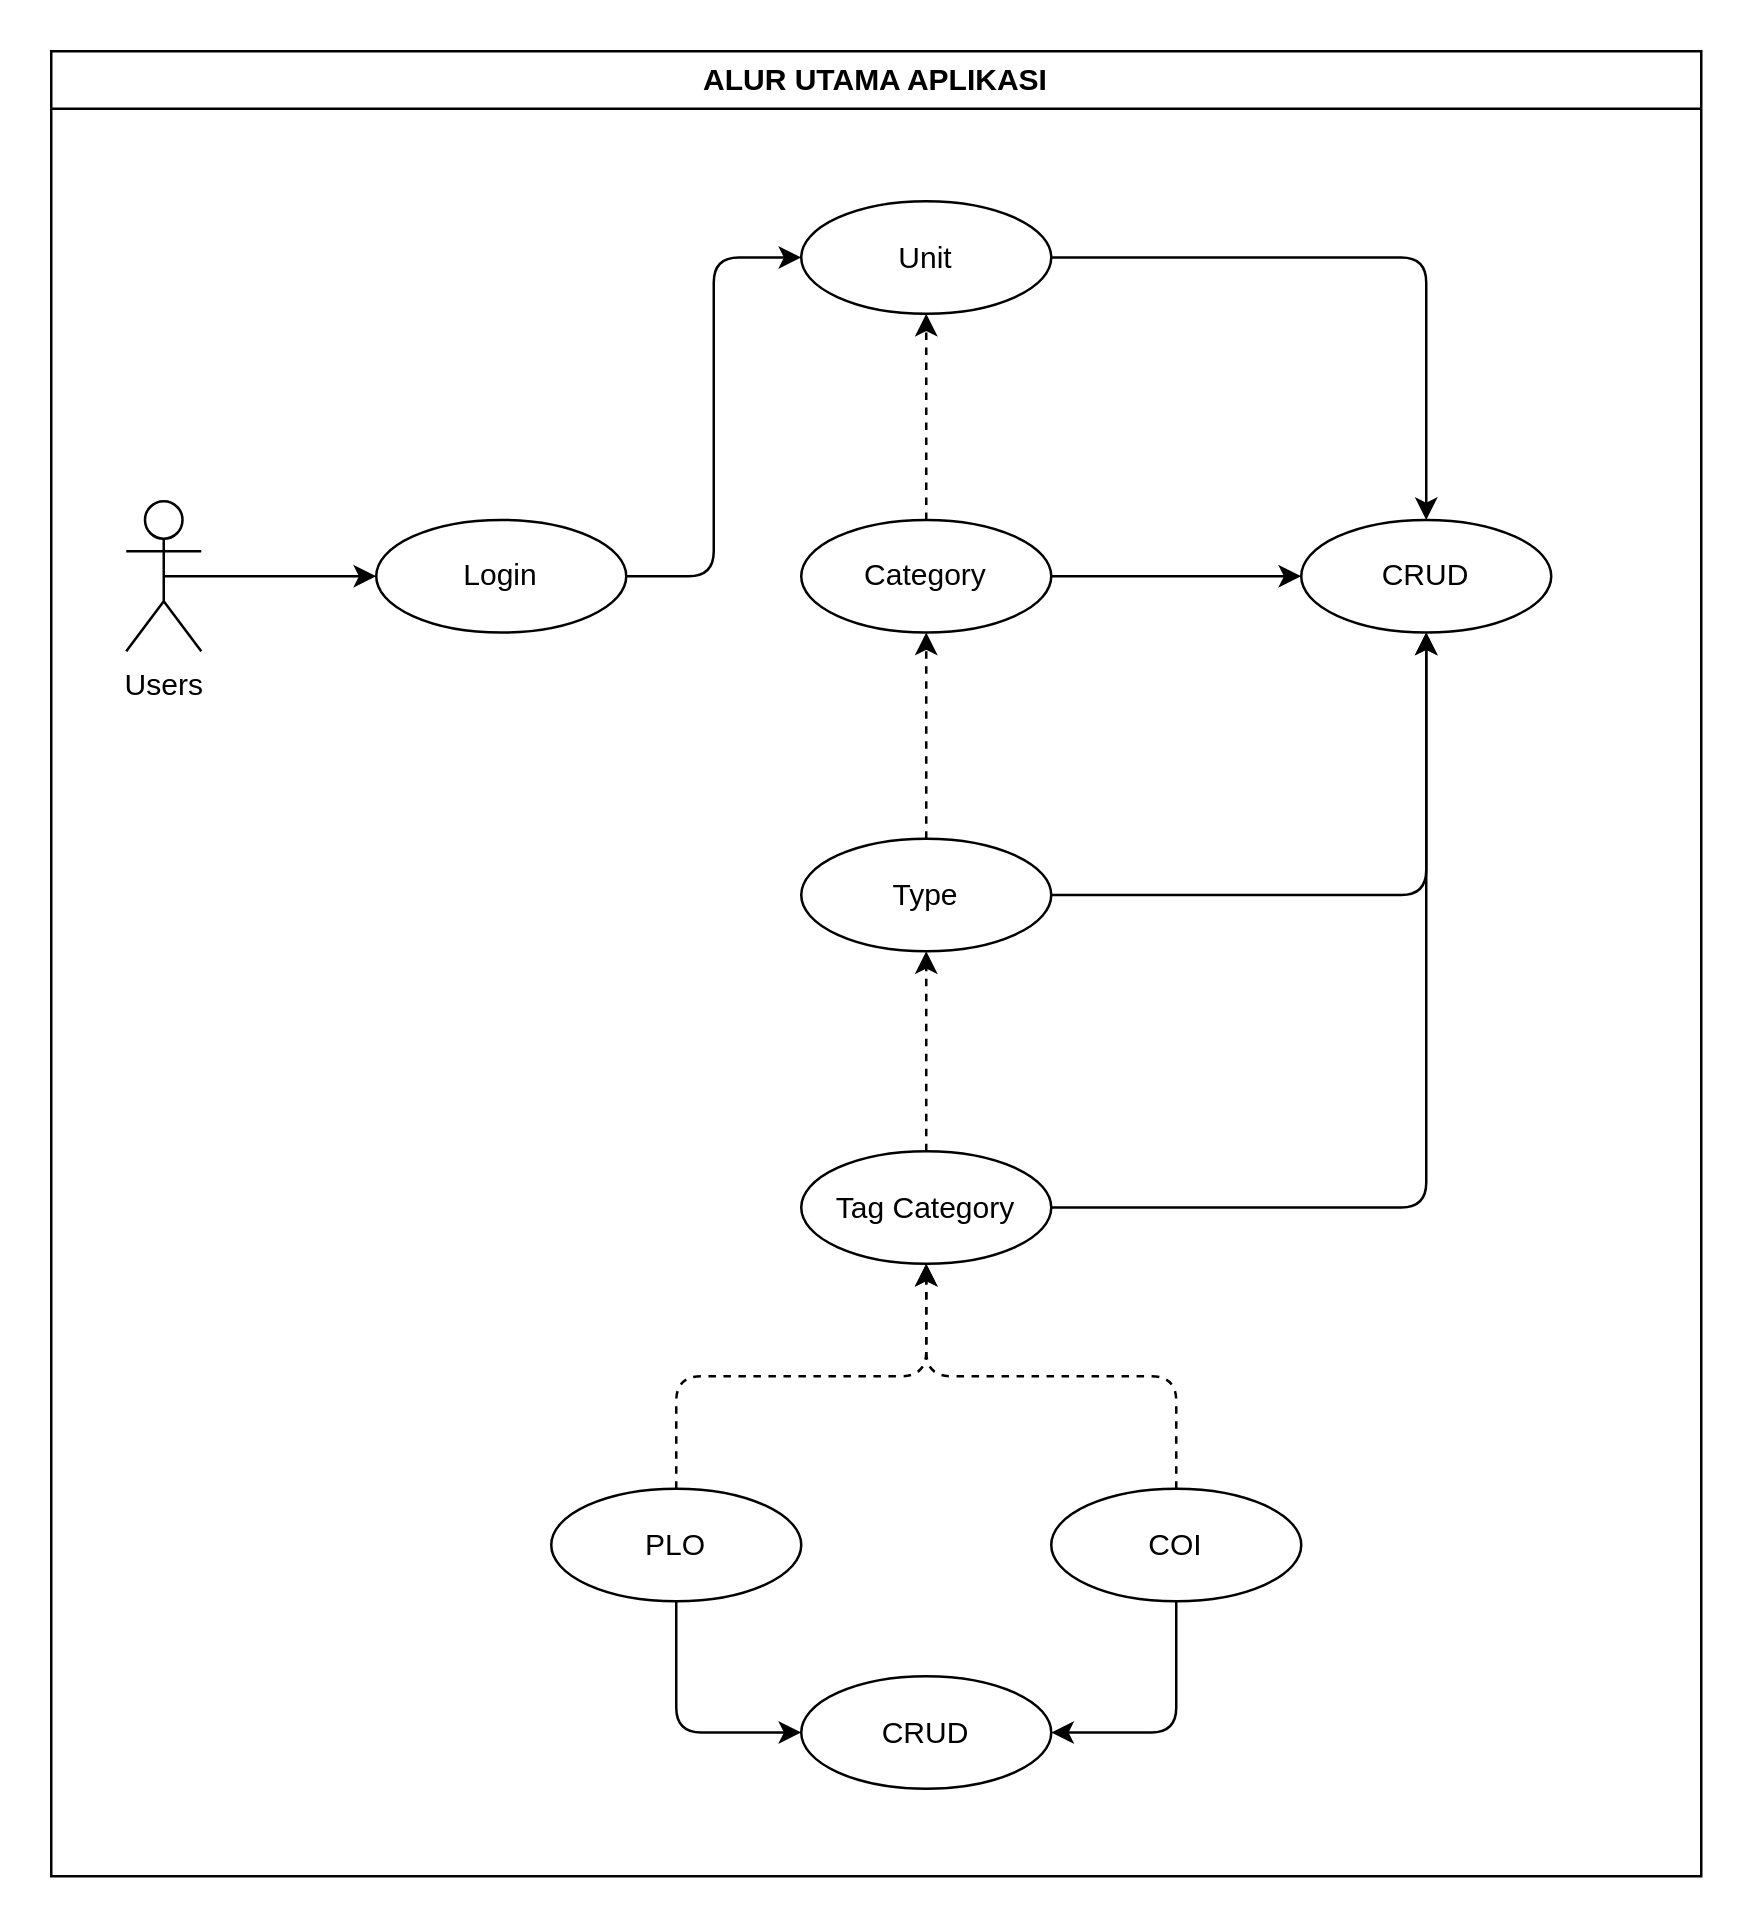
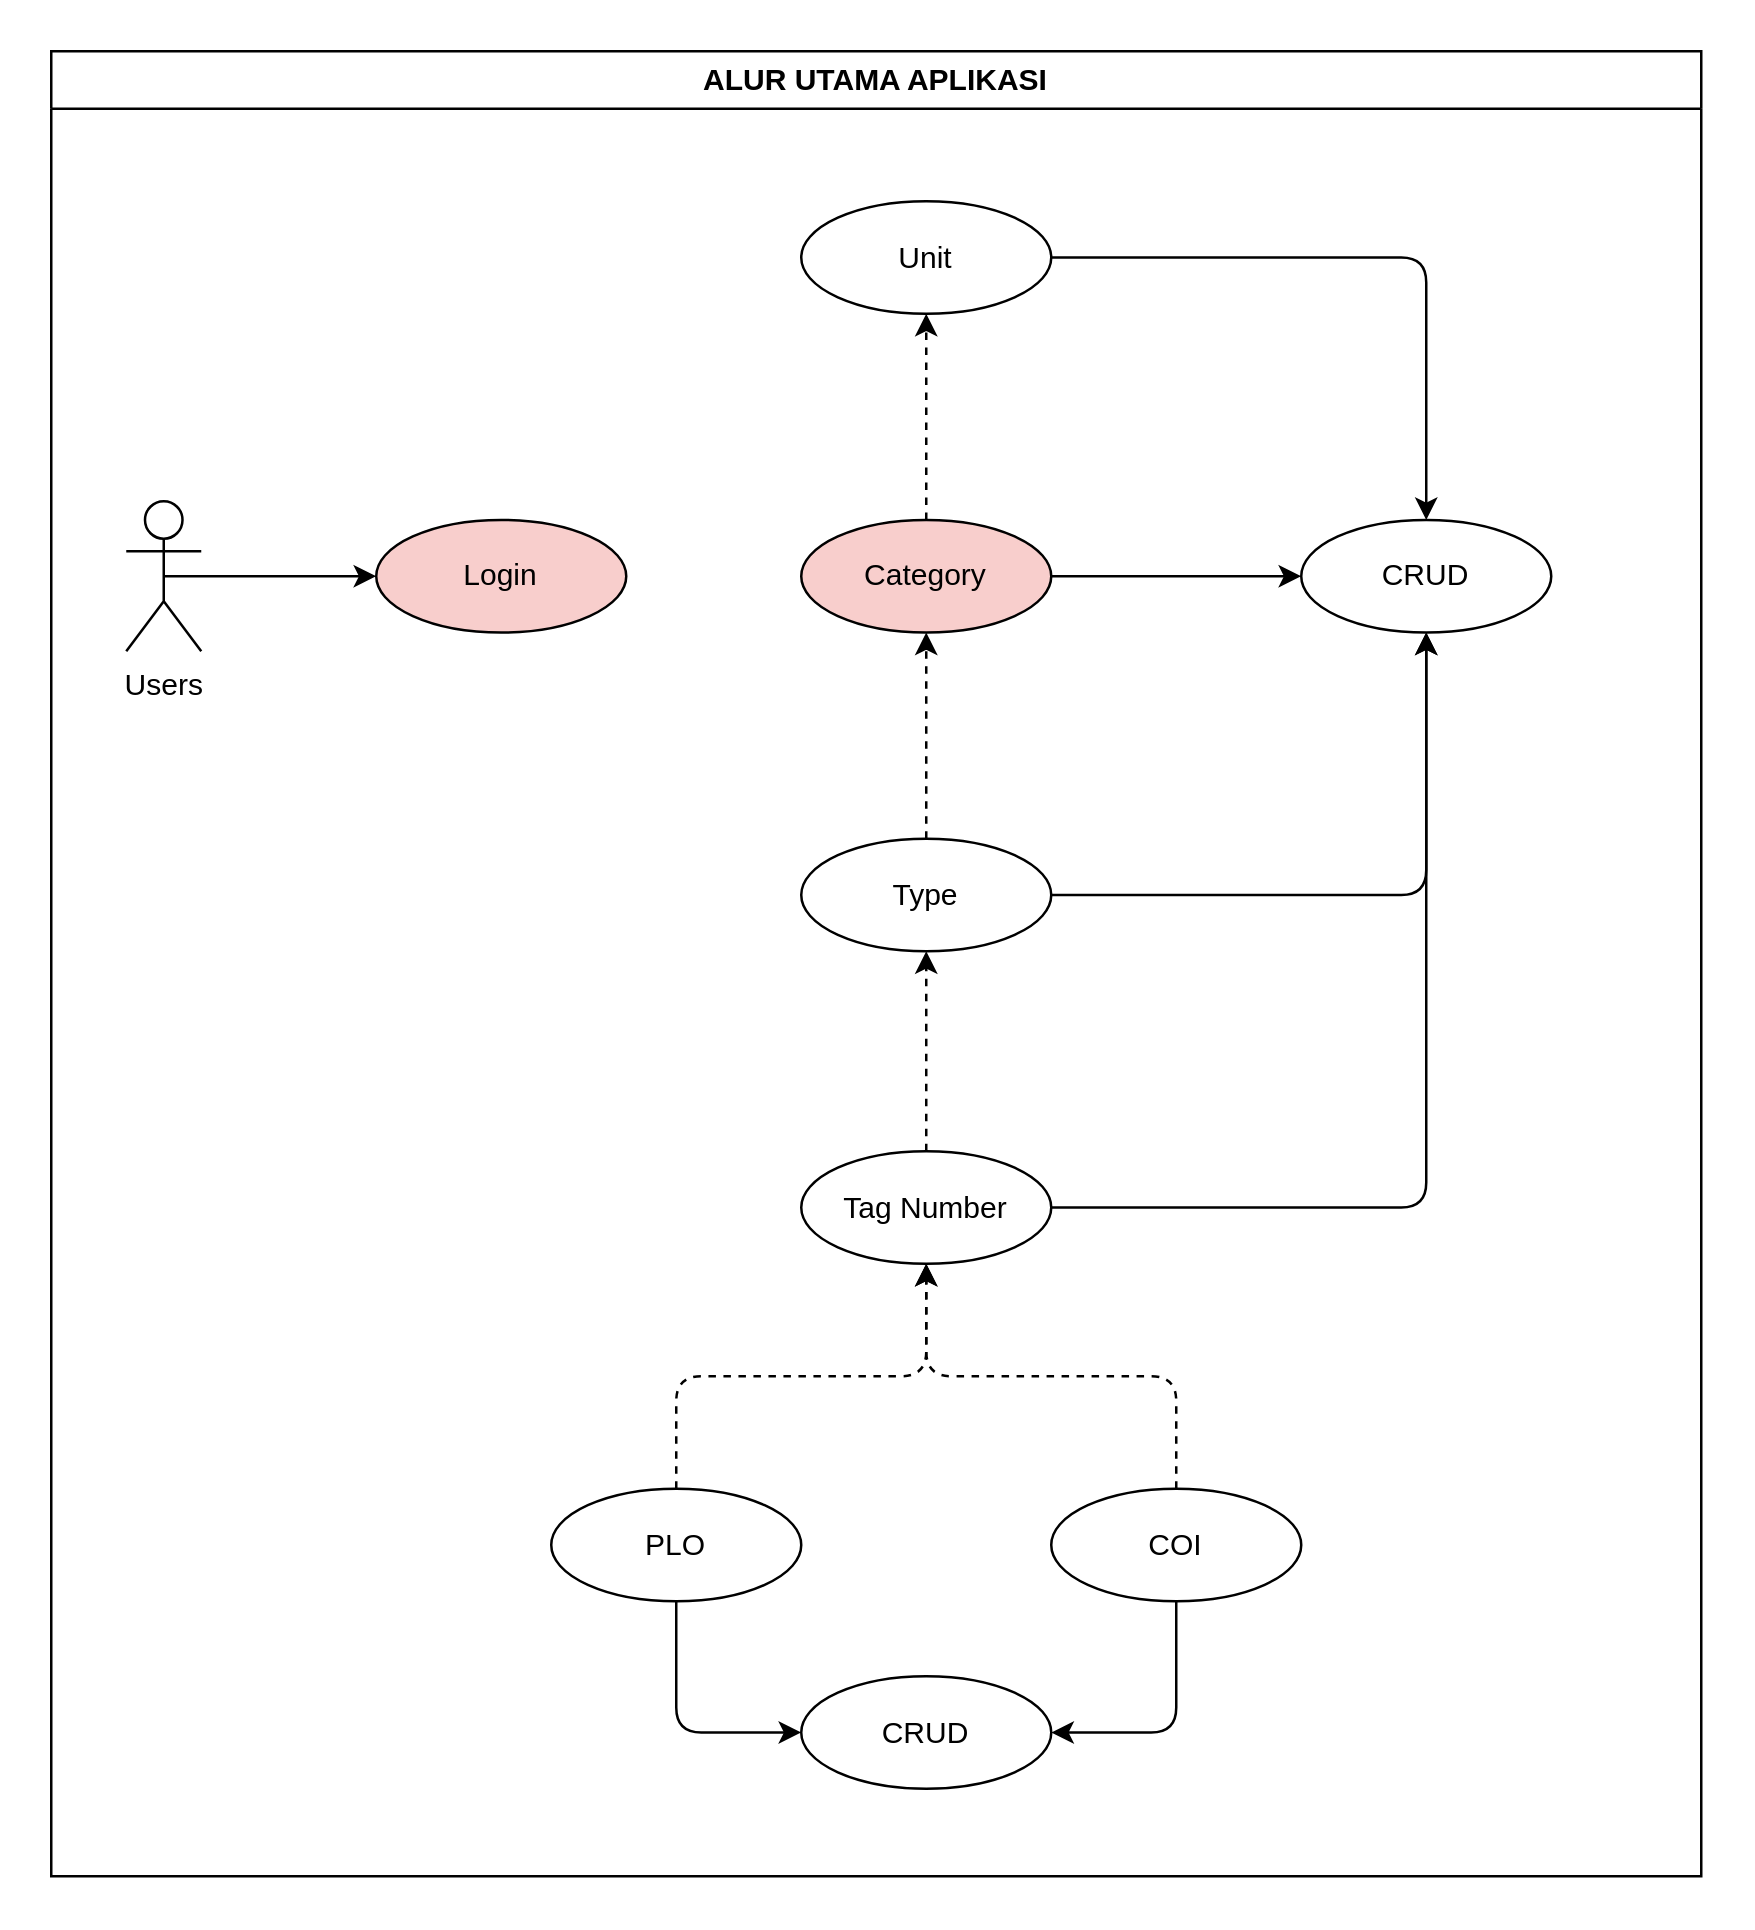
- <mxCell id="5" style="edgeStyle=orthogonalEdgeStyle;html=1;exitX=1;exitY=0.5;exitDx=0;exitDy=0;entryX=0;entryY=0.5;entryDx=0;entryDy=0;" parent="2" source="6" target="8" edge="1"><mxGeometry relative="1" as="geometry" /></mxCell>
- <mxCell id="6" value="Login" style="ellipse;whiteSpace=wrap;html=1;" parent="2" vertex="1"><mxGeometry x="130" y="187.5" width="100" height="45" as="geometry" /></mxCell>
+ <mxCell id="6" value="Login" style="ellipse;whiteSpace=wrap;html=1;fillColor=#f8cecc;" parent="2" vertex="1"><mxGeometry x="130" y="187.5" width="100" height="45" as="geometry" /></mxCell>
- <mxCell id="11" value="Category" style="ellipse;whiteSpace=wrap;html=1;" parent="2" vertex="1"><mxGeometry x="300" y="187.5" width="100" height="45" as="geometry" /></mxCell>
+ <mxCell id="11" value="Category" style="ellipse;whiteSpace=wrap;html=1;fillColor=#f8cecc;" parent="2" vertex="1"><mxGeometry x="300" y="187.5" width="100" height="45" as="geometry" /></mxCell>
- <mxCell id="17" value="Tag Category" style="ellipse;whiteSpace=wrap;html=1;" parent="2" vertex="1"><mxGeometry x="300" y="440" width="100" height="45" as="geometry" /></mxCell>
+ <mxCell id="17" value="Tag Number" style="ellipse;whiteSpace=wrap;html=1;" parent="2" vertex="1"><mxGeometry x="300" y="440" width="100" height="45" as="geometry" /></mxCell>
